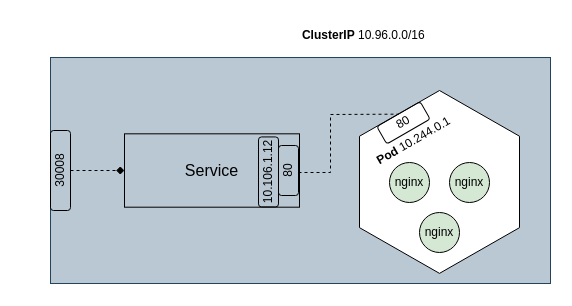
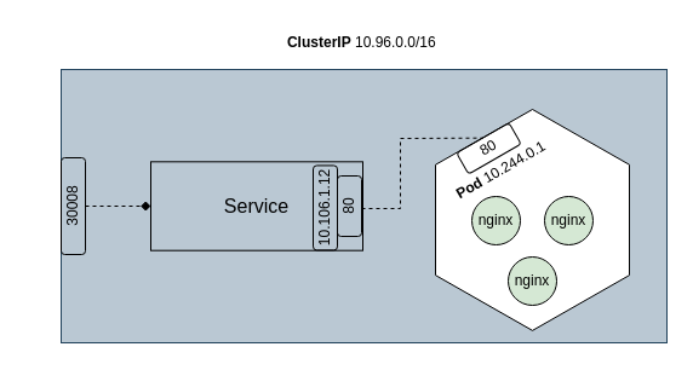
- <mxCell id="8" value="&lt;b&gt;ClusterIP&amp;nbsp;&lt;/b&gt;10.96.0.0/16&lt;b&gt;&amp;nbsp;&lt;/b&gt;" style="text;html=1;strokeColor=none;fillColor=none;align=center;verticalAlign=middle;whiteSpace=wrap;rounded=0;" parent="1" vertex="1"><mxGeometry x="290" y="20" width="150" height="30" as="geometry" /></mxCell>
+ <mxCell id="8" value="&lt;b&gt;ClusterIP&amp;nbsp;&lt;/b&gt;10.96.0.0/16&lt;b&gt;&amp;nbsp;&lt;/b&gt;" style="text;html=1;strokeColor=none;fillColor=none;align=center;verticalAlign=middle;whiteSpace=wrap;rounded=0;" parent="1" vertex="1"><mxGeometry x="225" y="20" width="150" height="30" as="geometry" /></mxCell>
